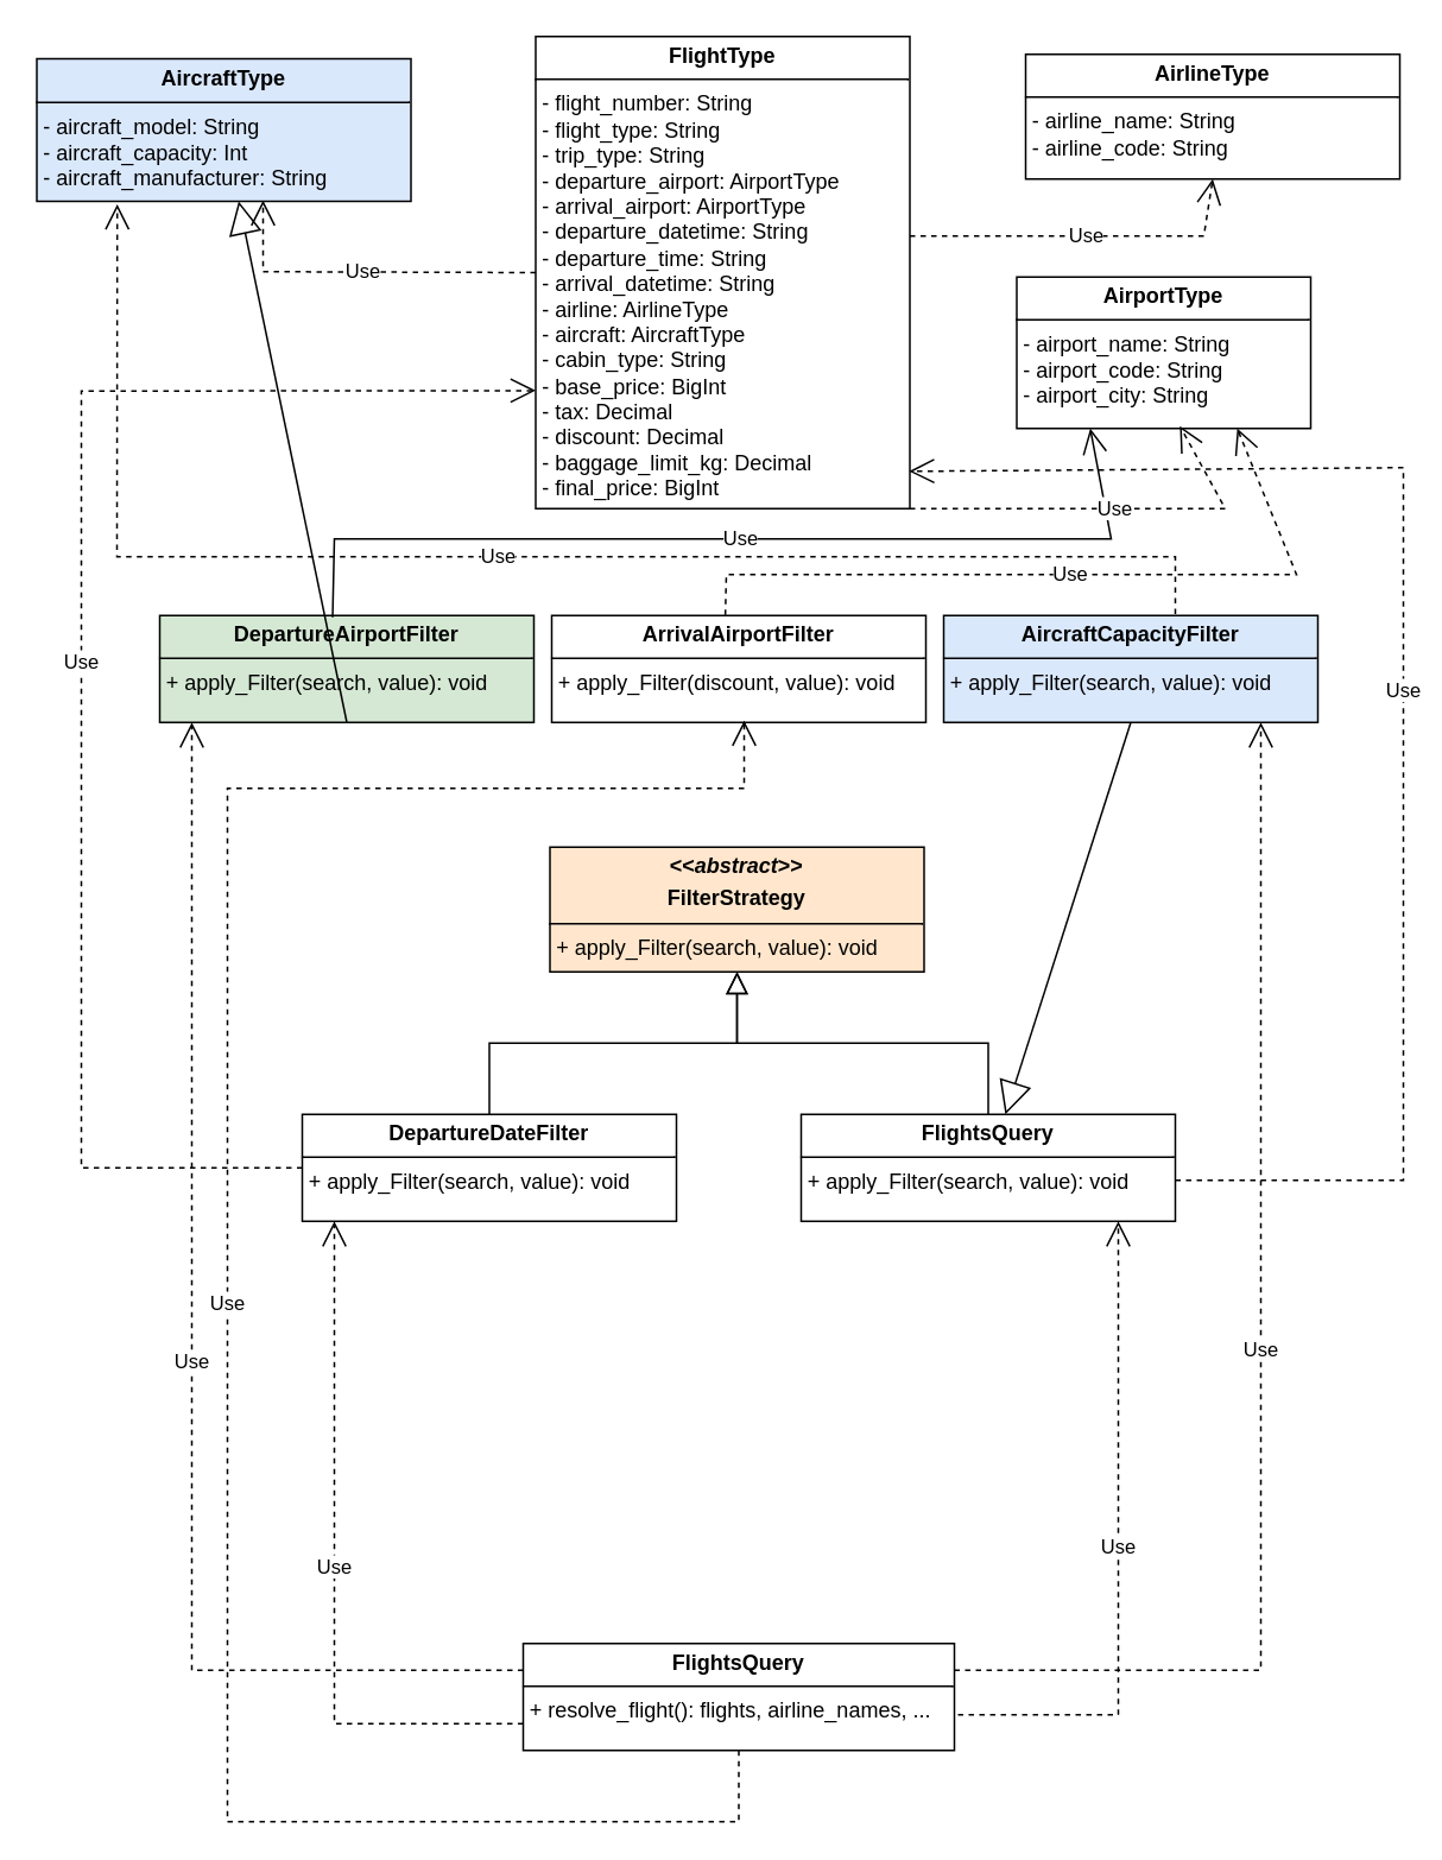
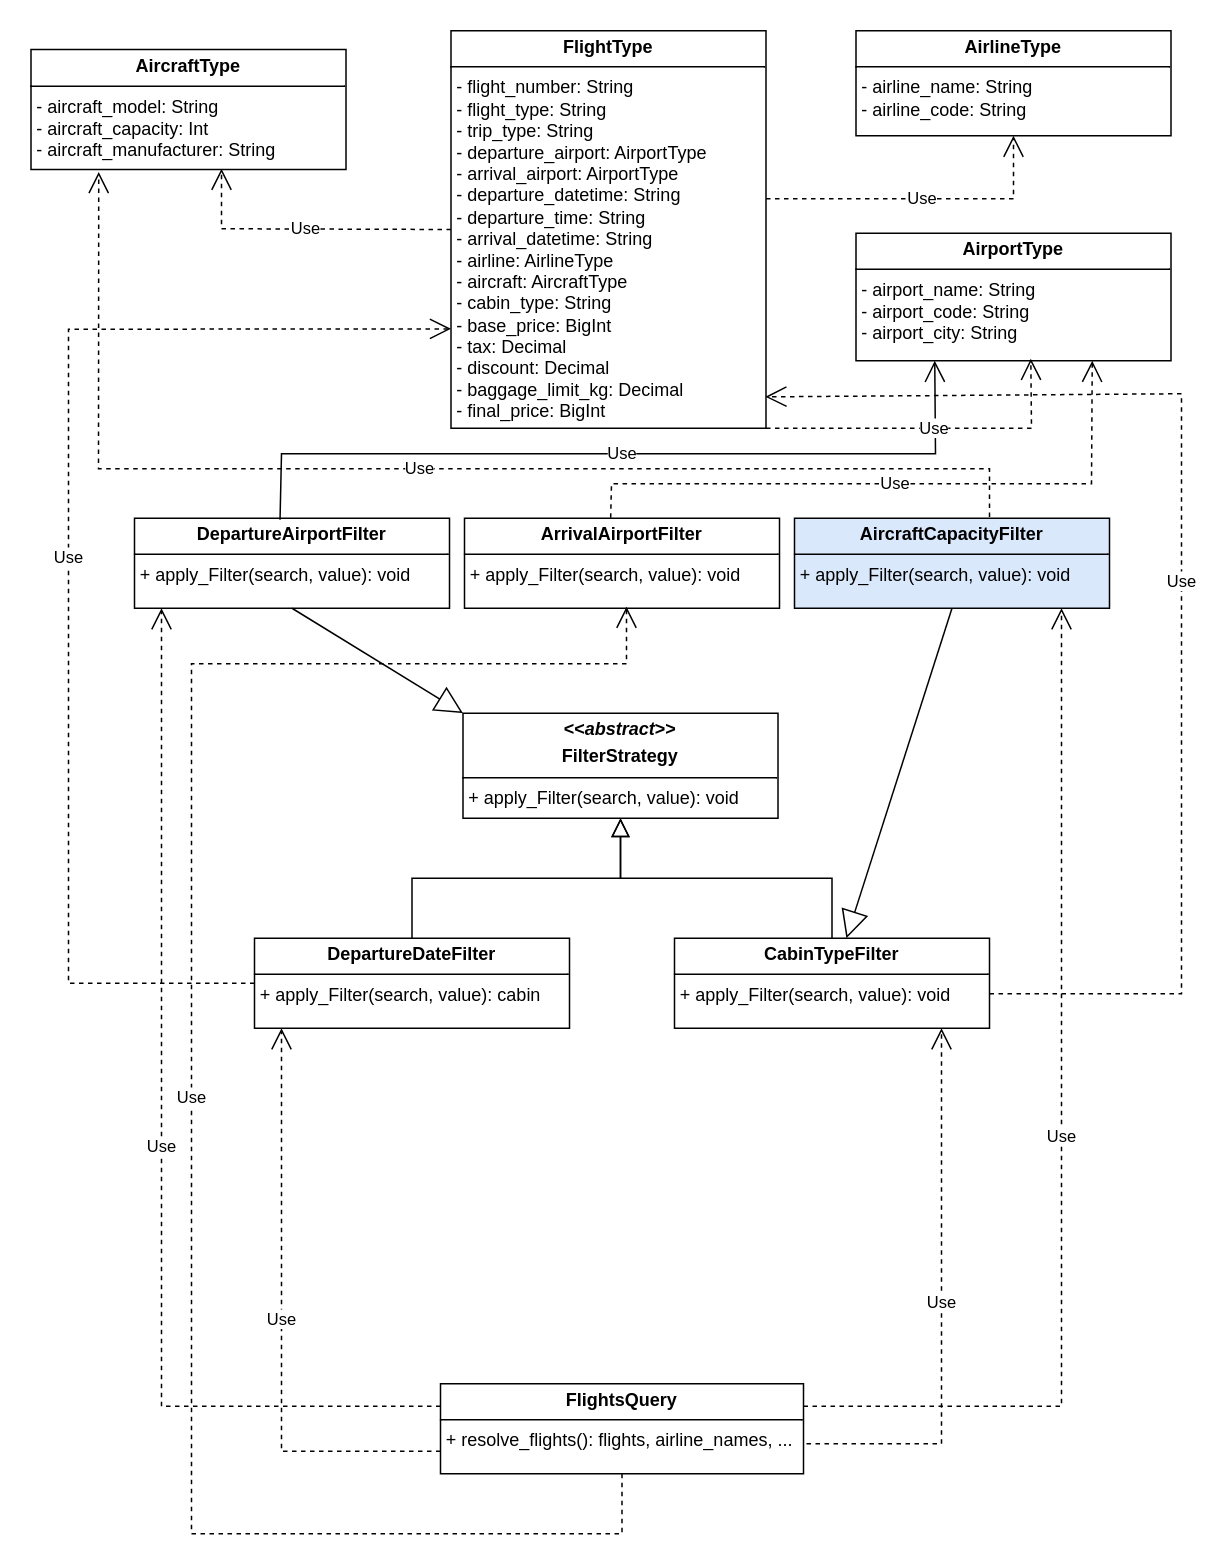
- <mxCell id="3" value="&lt;p style=&quot;margin:0px;margin-top:4px;text-align:center;&quot;&gt;&lt;b&gt;AirlineType&lt;/b&gt;&lt;/p&gt;&lt;hr size=&quot;1&quot; style=&quot;border-style:solid;&quot;&gt;&lt;p style=&quot;margin:0px;margin-left:4px;&quot;&gt;- airline_name: String&lt;/p&gt;&lt;p style=&quot;margin:0px;margin-left:4px;&quot;&gt;- airline_code: String&lt;/p&gt;" style="verticalAlign=top;align=left;overflow=fill;html=1;whiteSpace=wrap;" parent="1" vertex="1"><mxGeometry x="575" y="30" width="210" height="70" as="geometry" /></mxCell>
+ <mxCell id="3" value="&lt;p style=&quot;margin:0px;margin-top:4px;text-align:center;&quot;&gt;&lt;b&gt;AirlineType&lt;/b&gt;&lt;/p&gt;&lt;hr size=&quot;1&quot; style=&quot;border-style:solid;&quot;&gt;&lt;p style=&quot;margin:0px;margin-left:4px;&quot;&gt;- airline_name: String&lt;/p&gt;&lt;p style=&quot;margin:0px;margin-left:4px;&quot;&gt;- airline_code: String&lt;/p&gt;" style="verticalAlign=top;align=left;overflow=fill;html=1;whiteSpace=wrap;" parent="1" vertex="1"><mxGeometry x="570" y="20" width="210" height="70" as="geometry" /></mxCell>
- <mxCell id="2" value="&lt;p style=&quot;margin:0px;margin-top:4px;text-align:center;&quot;&gt;&lt;b&gt;AircraftType&lt;/b&gt;&lt;/p&gt;&lt;hr size=&quot;1&quot; style=&quot;border-style:solid;&quot;&gt;&lt;p style=&quot;margin:0px;margin-left:4px;&quot;&gt;- aircraft_&lt;span style=&quot;background-color: initial;&quot;&gt;model: String&lt;/span&gt;&lt;/p&gt;&lt;p style=&quot;margin:0px;margin-left:4px;&quot;&gt;&lt;span style=&quot;background-color: initial;&quot;&gt;-&amp;nbsp;&lt;/span&gt;&lt;span style=&quot;background-color: initial;&quot;&gt;aircraft_capacity: Int&lt;/span&gt;&lt;/p&gt;&lt;p style=&quot;margin:0px;margin-left:4px;&quot;&gt;&lt;span style=&quot;background-color: initial;&quot;&gt;-&amp;nbsp;&lt;/span&gt;&lt;span style=&quot;background-color: initial;&quot;&gt;aircraft_manufacturer: String&lt;/span&gt;&lt;/p&gt;" style="verticalAlign=top;align=left;overflow=fill;html=1;whiteSpace=wrap;fillColor=#dae8fc;" parent="1" vertex="1"><mxGeometry x="20" y="32.5" width="210" height="80" as="geometry" /></mxCell>
+ <mxCell id="2" value="&lt;p style=&quot;margin:0px;margin-top:4px;text-align:center;&quot;&gt;&lt;b&gt;AircraftType&lt;/b&gt;&lt;/p&gt;&lt;hr size=&quot;1&quot; style=&quot;border-style:solid;&quot;&gt;&lt;p style=&quot;margin:0px;margin-left:4px;&quot;&gt;- aircraft_&lt;span style=&quot;background-color: initial;&quot;&gt;model: String&lt;/span&gt;&lt;/p&gt;&lt;p style=&quot;margin:0px;margin-left:4px;&quot;&gt;&lt;span style=&quot;background-color: initial;&quot;&gt;-&amp;nbsp;&lt;/span&gt;&lt;span style=&quot;background-color: initial;&quot;&gt;aircraft_capacity: Int&lt;/span&gt;&lt;/p&gt;&lt;p style=&quot;margin:0px;margin-left:4px;&quot;&gt;&lt;span style=&quot;background-color: initial;&quot;&gt;-&amp;nbsp;&lt;/span&gt;&lt;span style=&quot;background-color: initial;&quot;&gt;aircraft_manufacturer: String&lt;/span&gt;&lt;/p&gt;" style="verticalAlign=top;align=left;overflow=fill;html=1;whiteSpace=wrap;" parent="1" vertex="1"><mxGeometry x="20" y="32.5" width="210" height="80" as="geometry" /></mxCell>
- <mxCell id="4" value="&lt;p style=&quot;margin:0px;margin-top:4px;text-align:center;&quot;&gt;&lt;b&gt;AirportType&lt;/b&gt;&lt;/p&gt;&lt;hr size=&quot;1&quot; style=&quot;border-style:solid;&quot;&gt;&lt;p style=&quot;margin:0px;margin-left:4px;&quot;&gt;- airport_name: String&lt;/p&gt;&lt;p style=&quot;margin:0px;margin-left:4px;&quot;&gt;- airport_code: String&lt;br&gt;&lt;/p&gt;&lt;p style=&quot;margin:0px;margin-left:4px;&quot;&gt;- airport_city:&amp;nbsp;&lt;span style=&quot;background-color: initial;&quot;&gt;String&lt;/span&gt;&lt;/p&gt;" style="verticalAlign=top;align=left;overflow=fill;html=1;whiteSpace=wrap;" parent="1" vertex="1"><mxGeometry x="570" y="155" width="165" height="85" as="geometry" /></mxCell>
+ <mxCell id="4" value="&lt;p style=&quot;margin:0px;margin-top:4px;text-align:center;&quot;&gt;&lt;b&gt;AirportType&lt;/b&gt;&lt;/p&gt;&lt;hr size=&quot;1&quot; style=&quot;border-style:solid;&quot;&gt;&lt;p style=&quot;margin:0px;margin-left:4px;&quot;&gt;- airport_name: String&lt;/p&gt;&lt;p style=&quot;margin:0px;margin-left:4px;&quot;&gt;- airport_code: String&lt;br&gt;&lt;/p&gt;&lt;p style=&quot;margin:0px;margin-left:4px;&quot;&gt;- airport_city:&amp;nbsp;&lt;span style=&quot;background-color: initial;&quot;&gt;String&lt;/span&gt;&lt;/p&gt;" style="verticalAlign=top;align=left;overflow=fill;html=1;whiteSpace=wrap;" parent="1" vertex="1"><mxGeometry x="570" y="155" width="210" height="85" as="geometry" /></mxCell>
- <mxCell id="15" value="" style="endArrow=block;endSize=16;endFill=0;html=1;rounded=0;exitX=0.5;exitY=1;exitDx=0;exitDy=0;" parent="1" source="9" target="2" edge="1"><mxGeometry width="160" relative="1" as="geometry"><mxPoint x="410" y="416" as="sourcePoint" /><mxPoint x="410" y="486" as="targetPoint" /></mxGeometry></mxCell>
+ <mxCell id="15" value="" style="endArrow=block;endSize=16;endFill=0;html=1;rounded=0;exitX=0.5;exitY=1;exitDx=0;exitDy=0;entryX=0;entryY=0;entryDx=0;entryDy=0;" parent="1" source="9" target="8" edge="1"><mxGeometry width="160" relative="1" as="geometry"><mxPoint x="410" y="416" as="sourcePoint" /><mxPoint x="410" y="486" as="targetPoint" /></mxGeometry></mxCell>
- <mxCell id="10" value="&lt;p style=&quot;margin:0px;margin-top:4px;text-align:center;&quot;&gt;&lt;b&gt;ArrivalAirportFilter&lt;/b&gt;&lt;/p&gt;&lt;hr size=&quot;1&quot; style=&quot;border-style:solid;&quot;&gt;&lt;p style=&quot;margin:0px;margin-left:4px;&quot;&gt;+ apply_Filter(discount, value): void&lt;/p&gt;" style="verticalAlign=top;align=left;overflow=fill;html=1;whiteSpace=wrap;" parent="1" vertex="1"><mxGeometry x="309" y="345" width="210" height="60" as="geometry" /></mxCell>
+ <mxCell id="10" value="&lt;p style=&quot;margin:0px;margin-top:4px;text-align:center;&quot;&gt;&lt;b&gt;ArrivalAirportFilter&lt;/b&gt;&lt;/p&gt;&lt;hr size=&quot;1&quot; style=&quot;border-style:solid;&quot;&gt;&lt;p style=&quot;margin:0px;margin-left:4px;&quot;&gt;+ apply_Filter(search, value): void&lt;/p&gt;" style="verticalAlign=top;align=left;overflow=fill;html=1;whiteSpace=wrap;" parent="1" vertex="1"><mxGeometry x="309" y="345" width="210" height="60" as="geometry" /></mxCell>
- <mxCell id="9" value="&lt;p style=&quot;margin:0px;margin-top:4px;text-align:center;&quot;&gt;&lt;b&gt;DepartureAirportFilter&lt;/b&gt;&lt;/p&gt;&lt;hr size=&quot;1&quot; style=&quot;border-style:solid;&quot;&gt;&lt;p style=&quot;margin:0px;margin-left:4px;&quot;&gt;+ apply_Filter(search, value): void&lt;/p&gt;" style="verticalAlign=top;align=left;overflow=fill;html=1;whiteSpace=wrap;fillColor=#d5e8d4;" parent="1" vertex="1"><mxGeometry x="89" y="345" width="210" height="60" as="geometry" /></mxCell>
+ <mxCell id="9" value="&lt;p style=&quot;margin:0px;margin-top:4px;text-align:center;&quot;&gt;&lt;b&gt;DepartureAirportFilter&lt;/b&gt;&lt;/p&gt;&lt;hr size=&quot;1&quot; style=&quot;border-style:solid;&quot;&gt;&lt;p style=&quot;margin:0px;margin-left:4px;&quot;&gt;+ apply_Filter(search, value): void&lt;/p&gt;" style="verticalAlign=top;align=left;overflow=fill;html=1;whiteSpace=wrap;" parent="1" vertex="1"><mxGeometry x="89" y="345" width="210" height="60" as="geometry" /></mxCell>
- <mxCell id="8" value="&lt;p style=&quot;margin:0px;margin-top:4px;text-align:center;&quot;&gt;&lt;b&gt;&amp;lt;&amp;lt;&lt;i&gt;abstract&lt;/i&gt;&amp;gt;&amp;gt;&lt;/b&gt;&lt;/p&gt;&lt;p style=&quot;margin:0px;margin-top:4px;text-align:center;&quot;&gt;&lt;b&gt;FilterStrategy&lt;/b&gt;&lt;/p&gt;&lt;hr size=&quot;1&quot; style=&quot;border-style:solid;&quot;&gt;&lt;p style=&quot;margin:0px;margin-left:4px;&quot;&gt;+ apply_Filter(search, value): void&lt;/p&gt;" style="verticalAlign=top;align=left;overflow=fill;html=1;whiteSpace=wrap;fillColor=#ffe6cc;" parent="1" vertex="1"><mxGeometry x="308" y="475" width="210" height="70" as="geometry" /></mxCell>
+ <mxCell id="8" value="&lt;p style=&quot;margin:0px;margin-top:4px;text-align:center;&quot;&gt;&lt;b&gt;&amp;lt;&amp;lt;&lt;i&gt;abstract&lt;/i&gt;&amp;gt;&amp;gt;&lt;/b&gt;&lt;/p&gt;&lt;p style=&quot;margin:0px;margin-top:4px;text-align:center;&quot;&gt;&lt;b&gt;FilterStrategy&lt;/b&gt;&lt;/p&gt;&lt;hr size=&quot;1&quot; style=&quot;border-style:solid;&quot;&gt;&lt;p style=&quot;margin:0px;margin-left:4px;&quot;&gt;+ apply_Filter(search, value): void&lt;/p&gt;" style="verticalAlign=top;align=left;overflow=fill;html=1;whiteSpace=wrap;" parent="1" vertex="1"><mxGeometry x="308" y="475" width="210" height="70" as="geometry" /></mxCell>
- <mxCell id="12" value="&lt;p style=&quot;margin:0px;margin-top:4px;text-align:center;&quot;&gt;&lt;b&gt;DepartureDateFilter&lt;/b&gt;&lt;/p&gt;&lt;hr size=&quot;1&quot; style=&quot;border-style:solid;&quot;&gt;&lt;p style=&quot;margin:0px;margin-left:4px;&quot;&gt;+ apply_Filter(search, value): void&lt;/p&gt;" style="verticalAlign=top;align=left;overflow=fill;html=1;whiteSpace=wrap;" parent="1" vertex="1"><mxGeometry x="169" y="625" width="210" height="60" as="geometry" /></mxCell>
+ <mxCell id="12" value="&lt;p style=&quot;margin:0px;margin-top:4px;text-align:center;&quot;&gt;&lt;b&gt;DepartureDateFilter&lt;/b&gt;&lt;/p&gt;&lt;hr size=&quot;1&quot; style=&quot;border-style:solid;&quot;&gt;&lt;p style=&quot;margin:0px;margin-left:4px;&quot;&gt;+ apply_Filter(search, value): cabin&lt;/p&gt;" style="verticalAlign=top;align=left;overflow=fill;html=1;whiteSpace=wrap;" parent="1" vertex="1"><mxGeometry x="169" y="625" width="210" height="60" as="geometry" /></mxCell>
- <mxCell id="13" value="&lt;p style=&quot;margin:0px;margin-top:4px;text-align:center;&quot;&gt;&lt;b&gt;FlightsQuery&lt;/b&gt;&lt;/p&gt;&lt;hr size=&quot;1&quot; style=&quot;border-style:solid;&quot;&gt;&lt;p style=&quot;margin:0px;margin-left:4px;&quot;&gt;+ apply_Filter(search, value): void&lt;/p&gt;" style="verticalAlign=top;align=left;overflow=fill;html=1;whiteSpace=wrap;" parent="1" vertex="1"><mxGeometry x="449" y="625" width="210" height="60" as="geometry" /></mxCell>
+ <mxCell id="13" value="&lt;p style=&quot;margin:0px;margin-top:4px;text-align:center;&quot;&gt;&lt;b&gt;CabinTypeFilter&lt;/b&gt;&lt;/p&gt;&lt;hr size=&quot;1&quot; style=&quot;border-style:solid;&quot;&gt;&lt;p style=&quot;margin:0px;margin-left:4px;&quot;&gt;+ apply_Filter(search, value): void&lt;/p&gt;" style="verticalAlign=top;align=left;overflow=fill;html=1;whiteSpace=wrap;" parent="1" vertex="1"><mxGeometry x="449" y="625" width="210" height="60" as="geometry" /></mxCell>
- <mxCell id="16" value="&lt;p style=&quot;margin:0px;margin-top:4px;text-align:center;&quot;&gt;&lt;b&gt;FlightsQuery&lt;/b&gt;&lt;/p&gt;&lt;hr size=&quot;1&quot; style=&quot;border-style:solid;&quot;&gt;&lt;p style=&quot;margin:0px;margin-left:4px;&quot;&gt;+ resolve_flight(): flights, airline_names, ...&lt;/p&gt;" style="verticalAlign=top;align=left;overflow=fill;html=1;whiteSpace=wrap;" parent="1" vertex="1"><mxGeometry x="293" y="922" width="242" height="60" as="geometry" /></mxCell>
+ <mxCell id="16" value="&lt;p style=&quot;margin:0px;margin-top:4px;text-align:center;&quot;&gt;&lt;b&gt;FlightsQuery&lt;/b&gt;&lt;/p&gt;&lt;hr size=&quot;1&quot; style=&quot;border-style:solid;&quot;&gt;&lt;p style=&quot;margin:0px;margin-left:4px;&quot;&gt;+ resolve_flights(): flights, airline_names, ...&lt;/p&gt;" style="verticalAlign=top;align=left;overflow=fill;html=1;whiteSpace=wrap;" parent="1" vertex="1"><mxGeometry x="293" y="922" width="242" height="60" as="geometry" /></mxCell>
